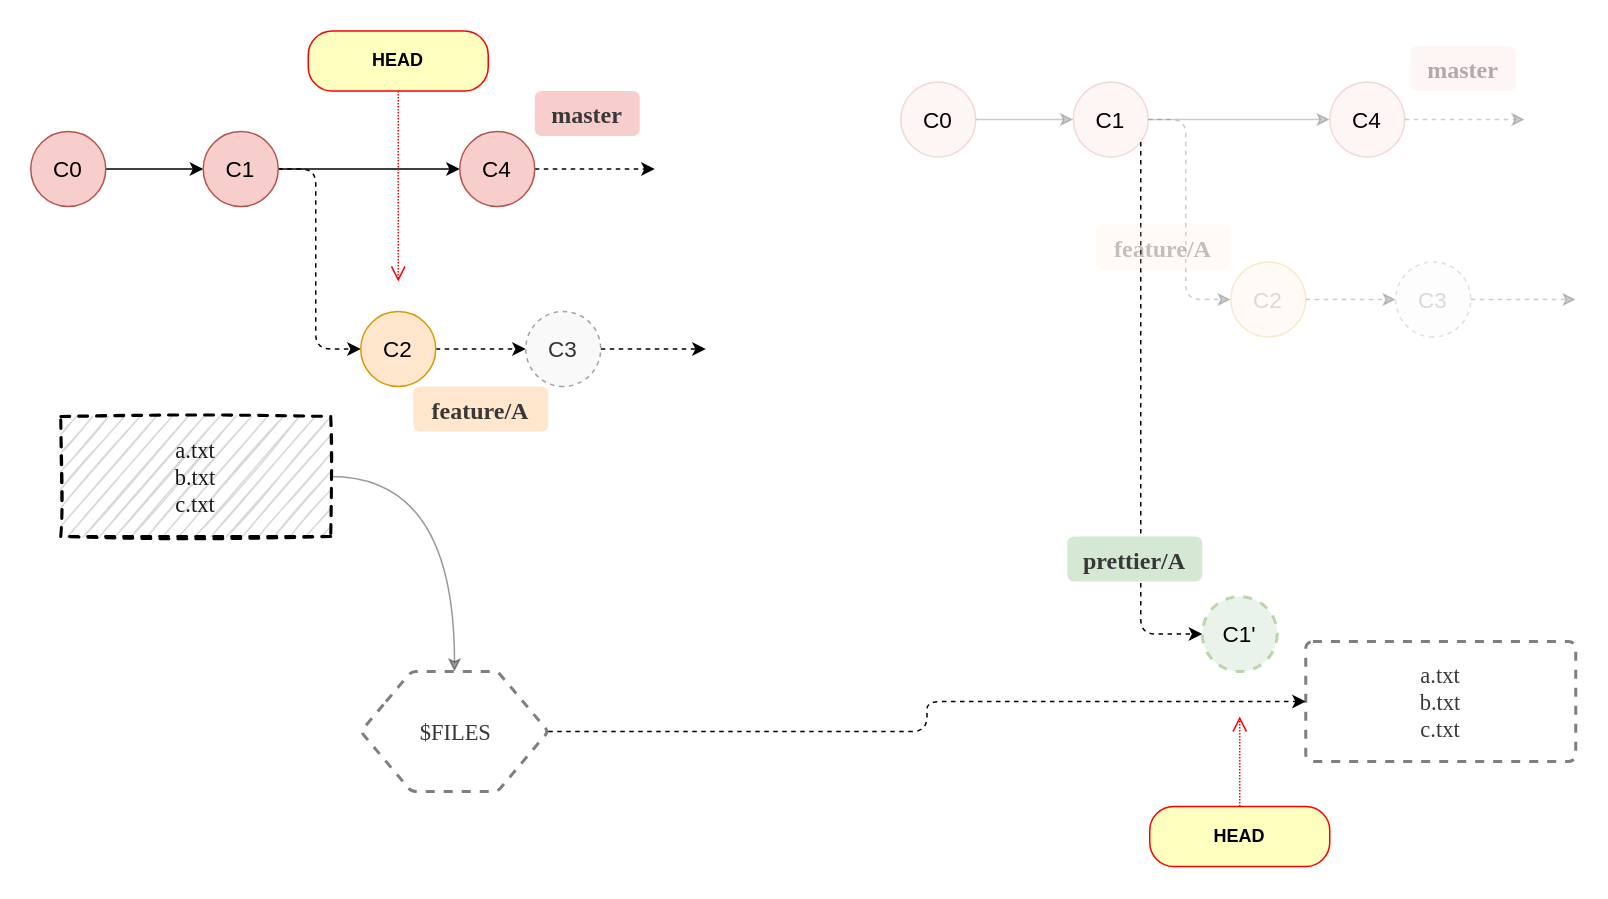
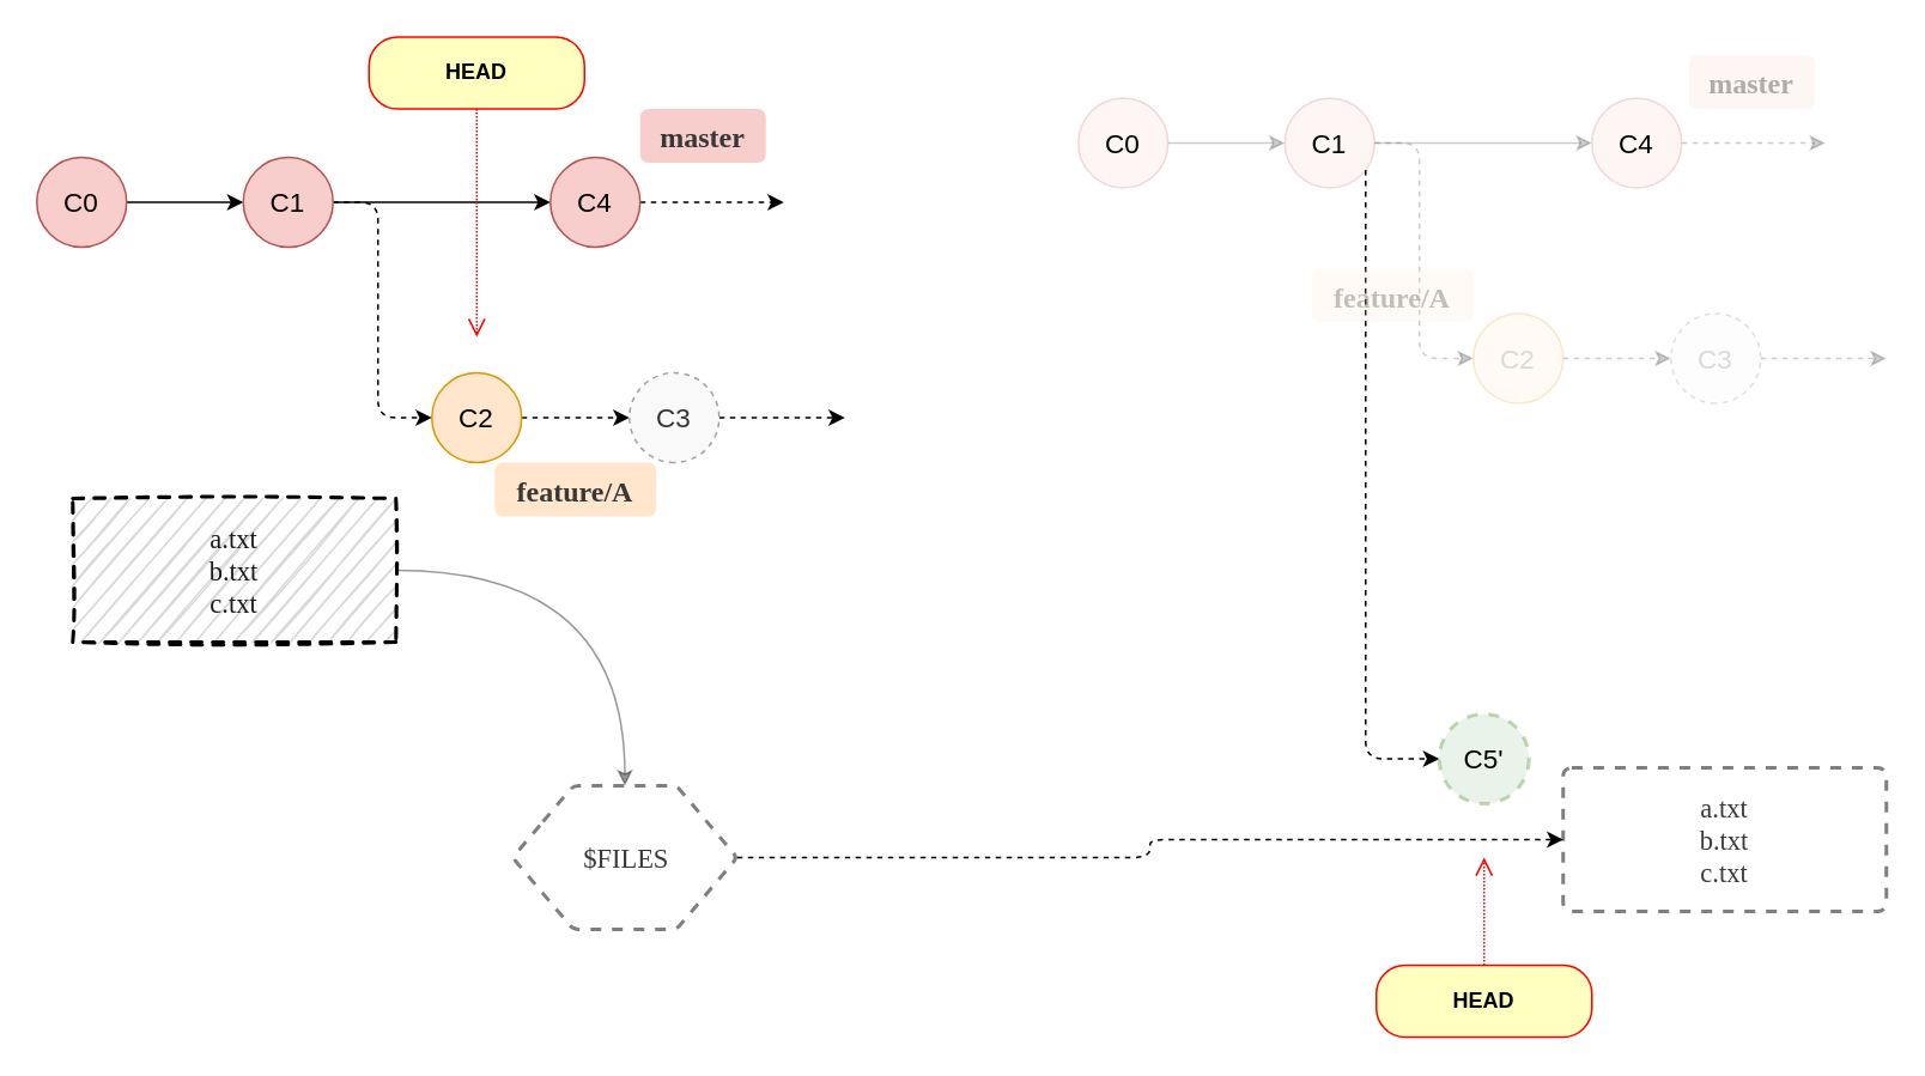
- <mxCell id="34" value="prettier/A" style="text;align=center;verticalAlign=middle;resizable=0;points=[];autosize=1;fontSize=16;fontFamily=Noto Sans TC;rounded=1;shadow=0;fontSource=https%3A%2F%2Ffonts.googleapis.com%2Fcss%3Ffamily%3DNoto%2BSans%2BTC;fontStyle=1;labelBackgroundColor=none;spacing=1;spacingTop=0;spacingBottom=0;spacingRight=0;fillColor=#d5e8d4;fontColor=#383838;" parent="1" vertex="1"><mxGeometry x="711" y="357" width="90" height="30" as="geometry" /></mxCell>
- <mxCell id="33" value="C1'" style="ellipse;whiteSpace=wrap;html=1;aspect=fixed;labelPosition=center;verticalLabelPosition=middle;align=center;verticalAlign=middle;fontSize=15;direction=east;rounded=1;dashed=1;strokeWidth=2;opacity=50;fillColor=#d5e8d4;strokeColor=#82b366;" parent="1" vertex="1"><mxGeometry x="801" y="397" width="50" height="50" as="geometry" /></mxCell>
+ <mxCell id="33" value="C5'" style="ellipse;whiteSpace=wrap;html=1;aspect=fixed;labelPosition=center;verticalLabelPosition=middle;align=center;verticalAlign=middle;fontSize=15;direction=east;rounded=1;dashed=1;strokeWidth=2;opacity=50;fillColor=#d5e8d4;strokeColor=#82b366;" parent="1" vertex="1"><mxGeometry x="801" y="397" width="50" height="50" as="geometry" /></mxCell>
- <mxCell id="36" value="$FILES" style="verticalLabelPosition=middle;verticalAlign=middle;html=1;shape=hexagon;perimeter=hexagonPerimeter2;arcSize=6;size=0.27;rounded=1;shadow=0;dashed=1;labelBackgroundColor=none;sketch=0;strokeColor=#000000;strokeWidth=2;fillColor=#ffffff;fontFamily=Noto Sans TC;fontSource=https%3A%2F%2Ffonts.googleapis.com%2Fcss%3Ffamily%3DNoto%2BSans%2BTC;fontSize=15;opacity=50;align=center;labelPosition=center;fontColor=#383838;" parent="1" vertex="1"><mxGeometry x="240" y="447" width="125" height="80" as="geometry" /></mxCell>
+ <mxCell id="36" value="$FILES" style="verticalLabelPosition=middle;verticalAlign=middle;html=1;shape=hexagon;perimeter=hexagonPerimeter2;arcSize=6;size=0.27;rounded=1;shadow=0;dashed=1;labelBackgroundColor=none;sketch=0;strokeColor=#000000;strokeWidth=2;fillColor=#ffffff;fontFamily=Noto Sans TC;fontSource=https%3A%2F%2Ffonts.googleapis.com%2Fcss%3Ffamily%3DNoto%2BSans%2BTC;fontSize=15;opacity=50;align=center;labelPosition=center;fontColor=#383838;" parent="1" vertex="1"><mxGeometry x="285" y="437" width="125" height="80" as="geometry" /></mxCell>
